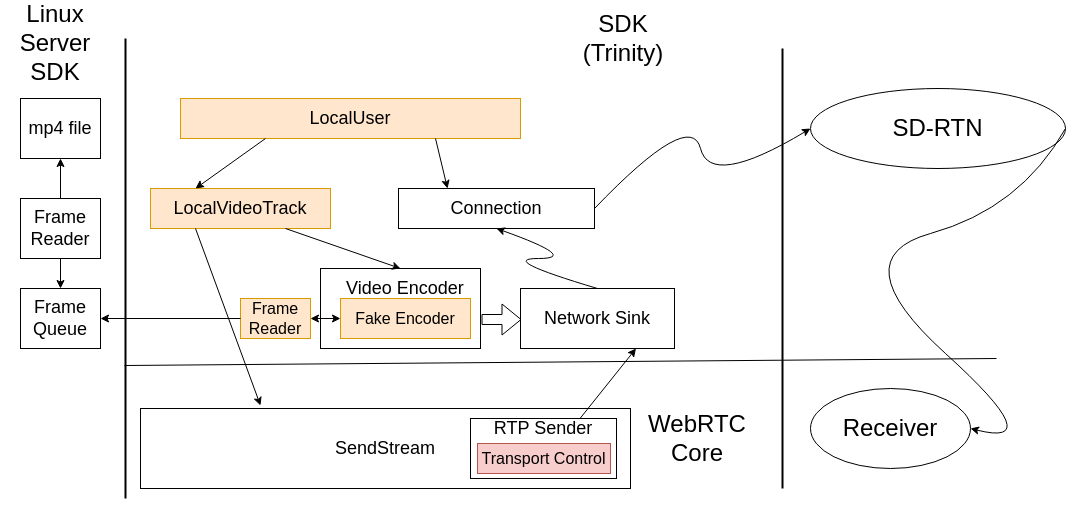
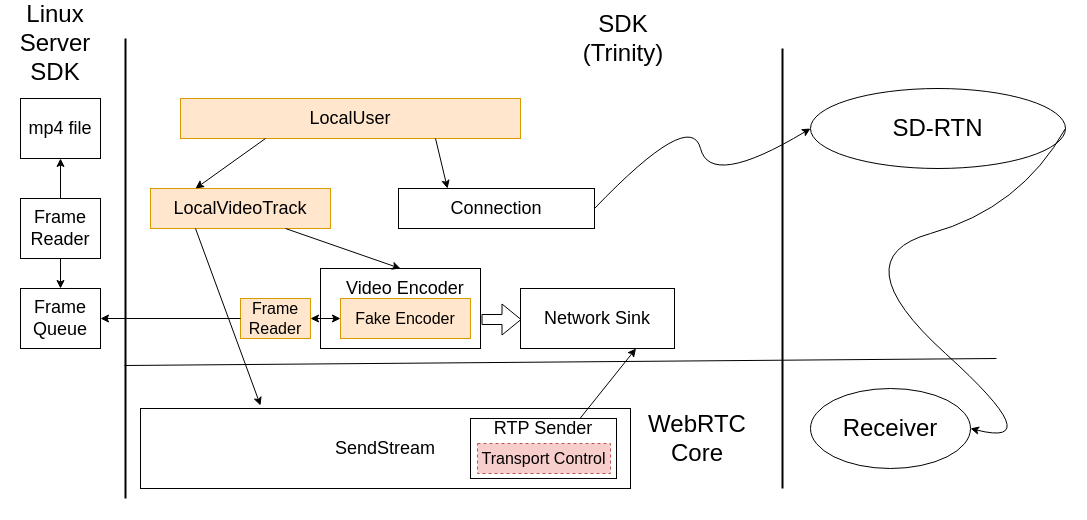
- <mxCell id="8" value="" style="curved=1;endArrow=classic;html=1;exitX=0.5;exitY=0;exitDx=0;exitDy=0;entryX=0.5;entryY=1;entryDx=0;entryDy=0;" edge="1" parent="1" source="4" target="5"><mxGeometry width="50" height="50" relative="1" as="geometry"><mxPoint x="580" y="300" as="sourcePoint" /><mxPoint x="630" y="250" as="targetPoint" /><Array as="points"><mxPoint x="496" y="250" /><mxPoint x="580" y="250" /></Array></mxGeometry></mxCell>
- <mxCell id="24" value="&lt;font style=&quot;font-size: 16px&quot;&gt;Transport Control&lt;/font&gt;" style="rounded=0;whiteSpace=wrap;html=1;strokeColor=#b85450;strokeWidth=1;fillColor=#f8cecc;" vertex="1" parent="1"><mxGeometry x="477" y="435" width="133" height="30" as="geometry" /></mxCell>
+ <mxCell id="24" value="&lt;font style=&quot;font-size: 16px&quot;&gt;Transport Control&lt;/font&gt;" style="rounded=0;whiteSpace=wrap;html=1;strokeColor=#b85450;strokeWidth=1;fillColor=#f8cecc;dashed=1;" vertex="1" parent="1"><mxGeometry x="477" y="435" width="133" height="30" as="geometry" /></mxCell>
